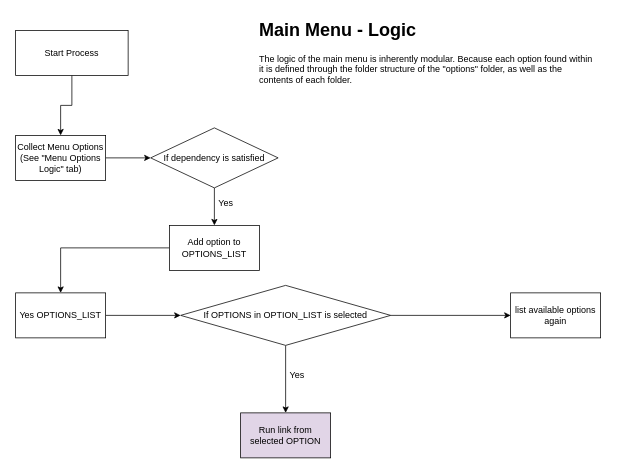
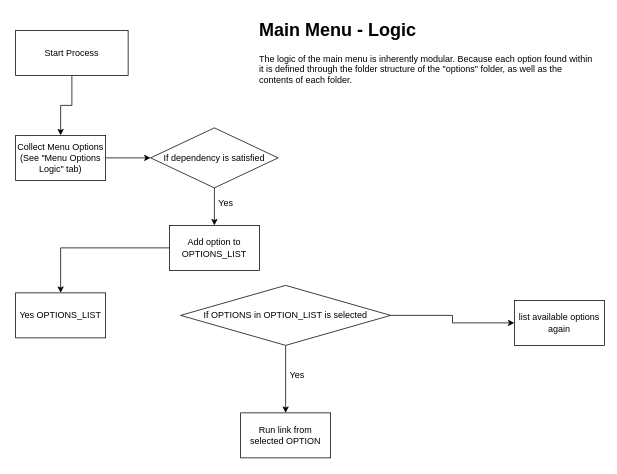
- <mxCell id="10" value="" style="edgeStyle=orthogonalEdgeStyle;rounded=0;orthogonalLoop=1;jettySize=auto;html=1;" parent="1" source="11" target="14" edge="1"><mxGeometry relative="1" as="geometry" /></mxCell>
- <mxCell id="15" value="list available options again" style="whiteSpace=wrap;html=1;rounded=0;" parent="1" vertex="1"><mxGeometry x="680" y="390" width="120" height="60" as="geometry" /></mxCell>
+ <mxCell id="15" value="list available options again" style="whiteSpace=wrap;html=1;rounded=0;" parent="1" vertex="1"><mxGeometry x="685" y="400" width="120" height="60" as="geometry" /></mxCell>
- <mxCell id="16" value="Run link from selected OPTION" style="whiteSpace=wrap;html=1;rounded=0;fillColor=#e1d5e7;" parent="1" vertex="1"><mxGeometry x="320" y="550" width="120" height="60" as="geometry" /></mxCell>
+ <mxCell id="16" value="Run link from selected OPTION" style="whiteSpace=wrap;html=1;rounded=0;" parent="1" vertex="1"><mxGeometry x="320" y="550" width="120" height="60" as="geometry" /></mxCell>
